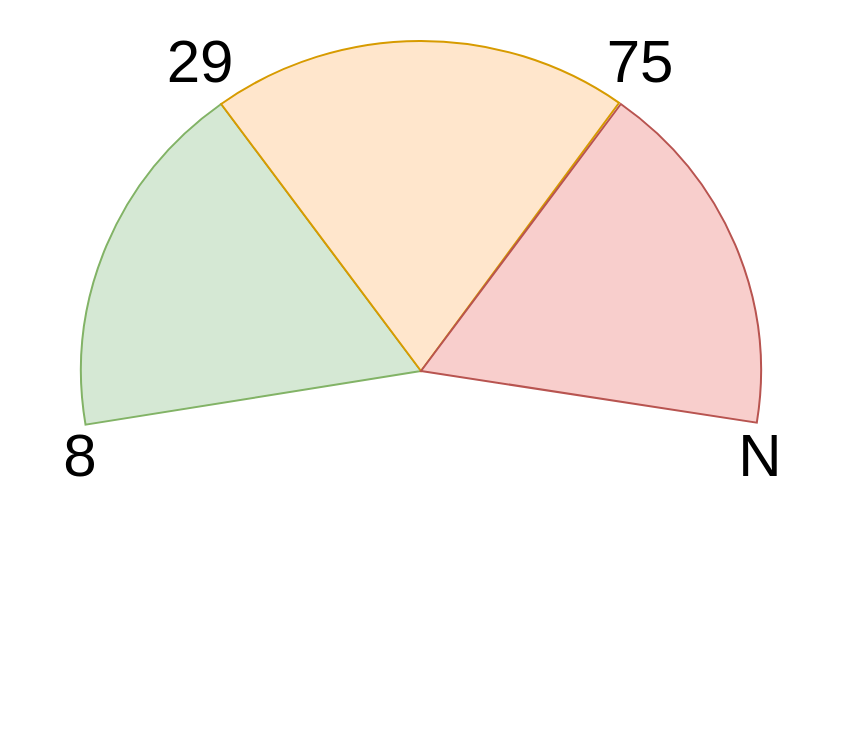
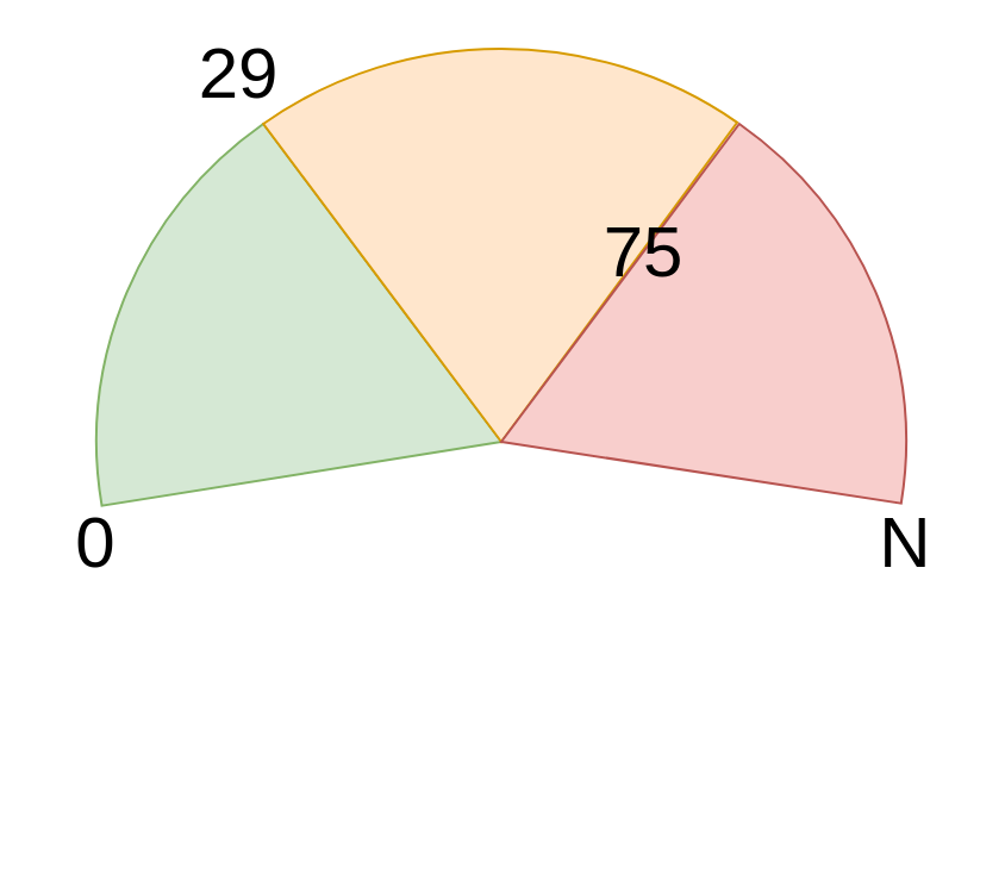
- <mxCell id="7" value="75" style="text;html=1;strokeColor=none;fillColor=none;align=center;verticalAlign=middle;whiteSpace=wrap;rounded=0;fontSize=30;" parent="1" vertex="1"><mxGeometry x="300" y="20" width="40" height="20" as="geometry" /></mxCell>
+ <mxCell id="7" value="75" style="text;html=1;strokeColor=none;fillColor=none;align=center;verticalAlign=middle;whiteSpace=wrap;rounded=0;fontSize=30;" parent="1" vertex="1"><mxGeometry x="250" y="95" width="40" height="20" as="geometry" /></mxCell>
- <mxCell id="5" value="8" style="text;html=1;strokeColor=none;fillColor=none;align=center;verticalAlign=middle;whiteSpace=wrap;rounded=0;fontSize=30;" parent="1" vertex="1"><mxGeometry x="20" y="217" width="40" height="20" as="geometry" /></mxCell>
+ <mxCell id="5" value="0" style="text;html=1;strokeColor=none;fillColor=none;align=center;verticalAlign=middle;whiteSpace=wrap;rounded=0;fontSize=30;" parent="1" vertex="1"><mxGeometry x="20" y="217" width="40" height="20" as="geometry" /></mxCell>
